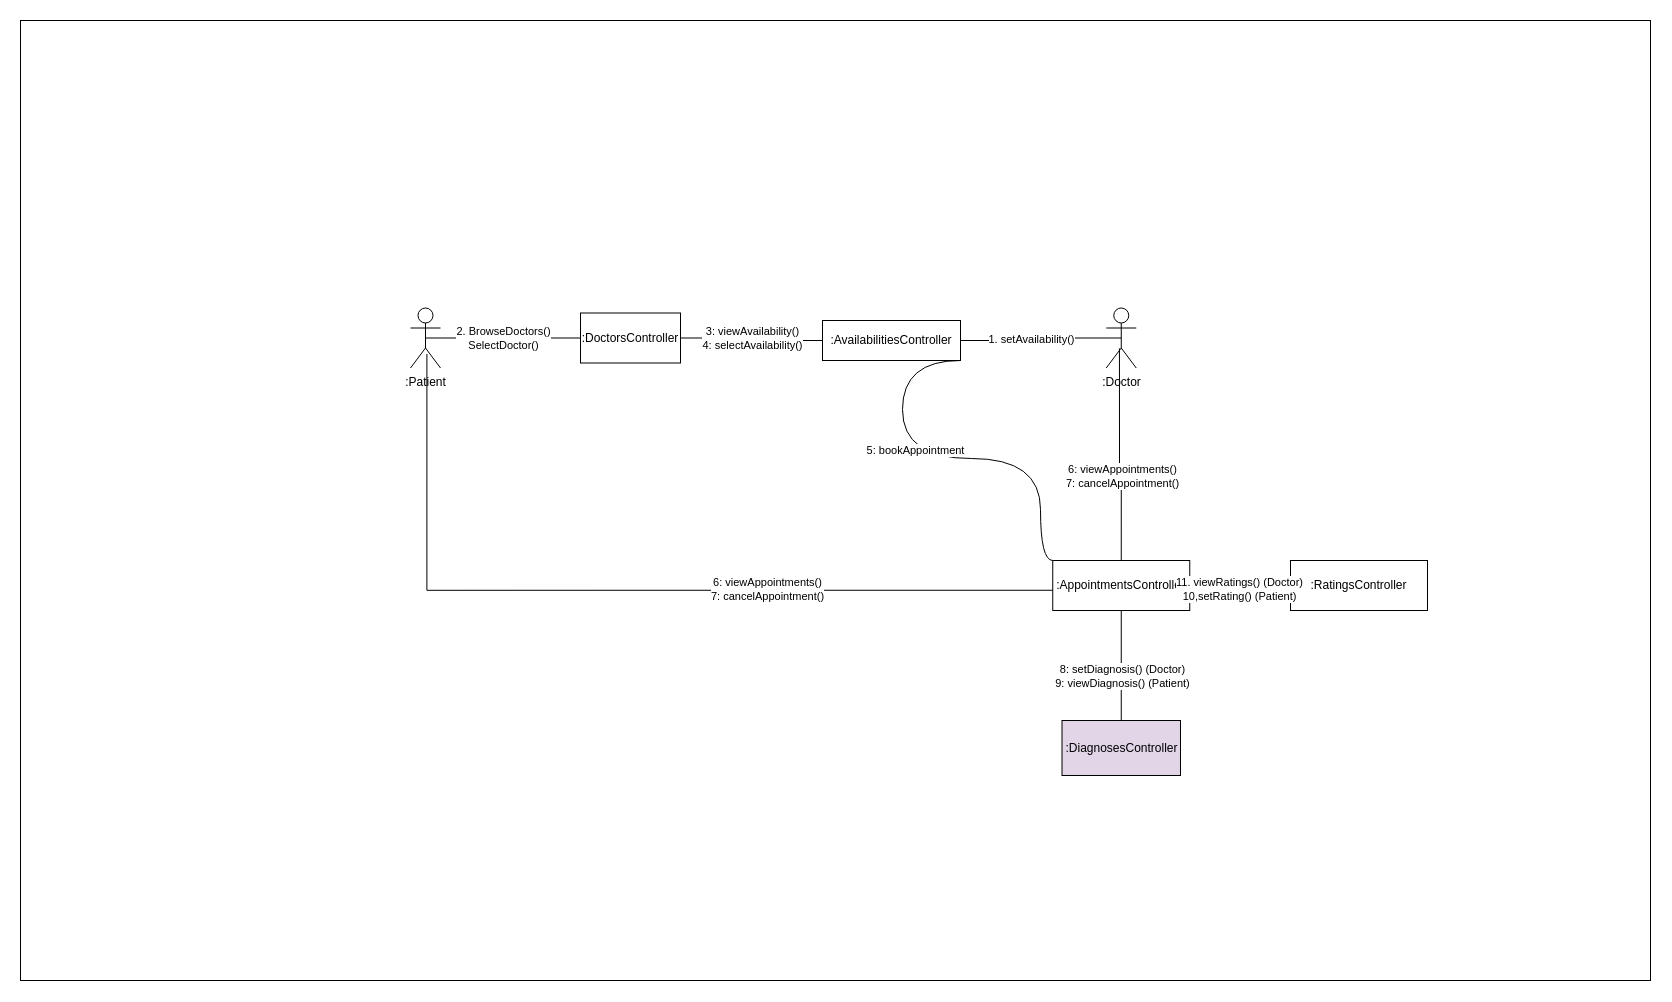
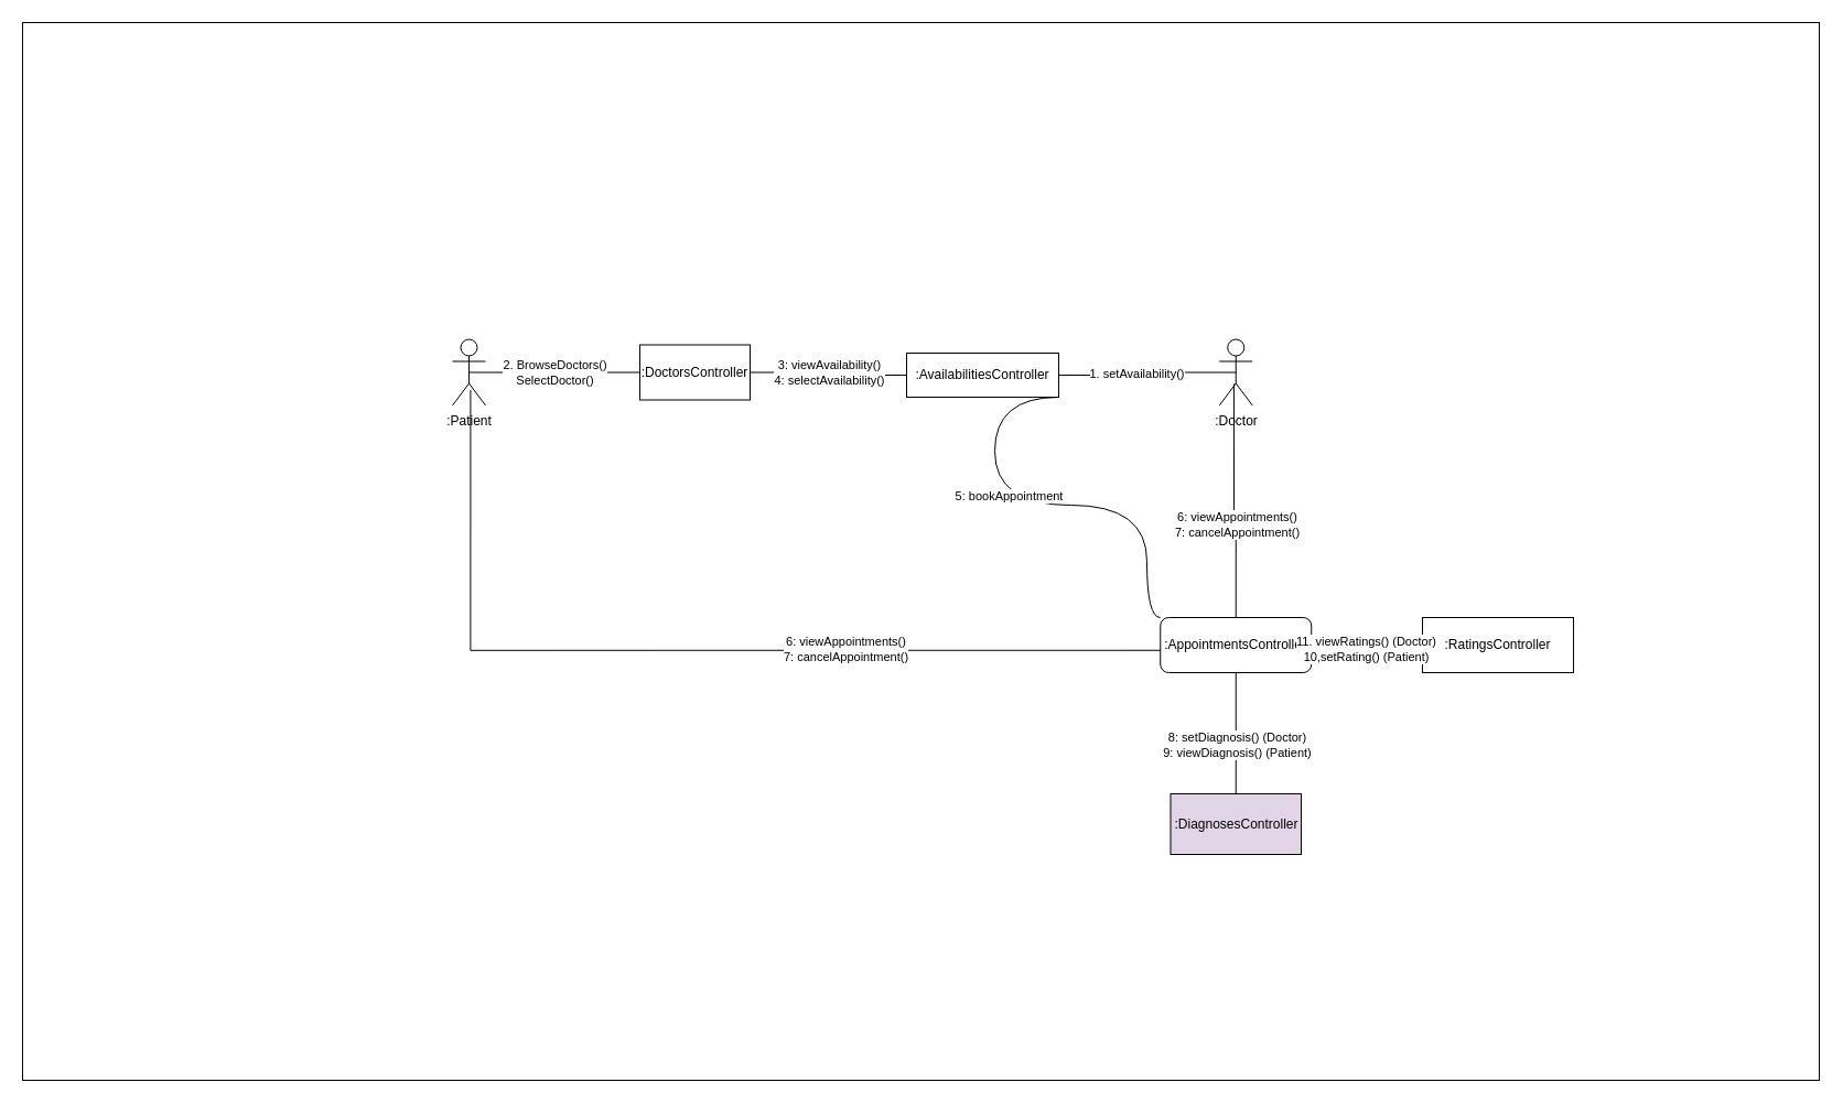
- <mxCell id="10" value=":AppointmentsController" style="html=1;whiteSpace=wrap;" vertex="1" parent="1"><mxGeometry x="1052.25" y="560" width="137" height="50" as="geometry" /></mxCell>
+ <mxCell id="10" value=":AppointmentsController" style="html=1;whiteSpace=wrap;rounded=1;" vertex="1" parent="1"><mxGeometry x="1052.25" y="560" width="137" height="50" as="geometry" /></mxCell>
